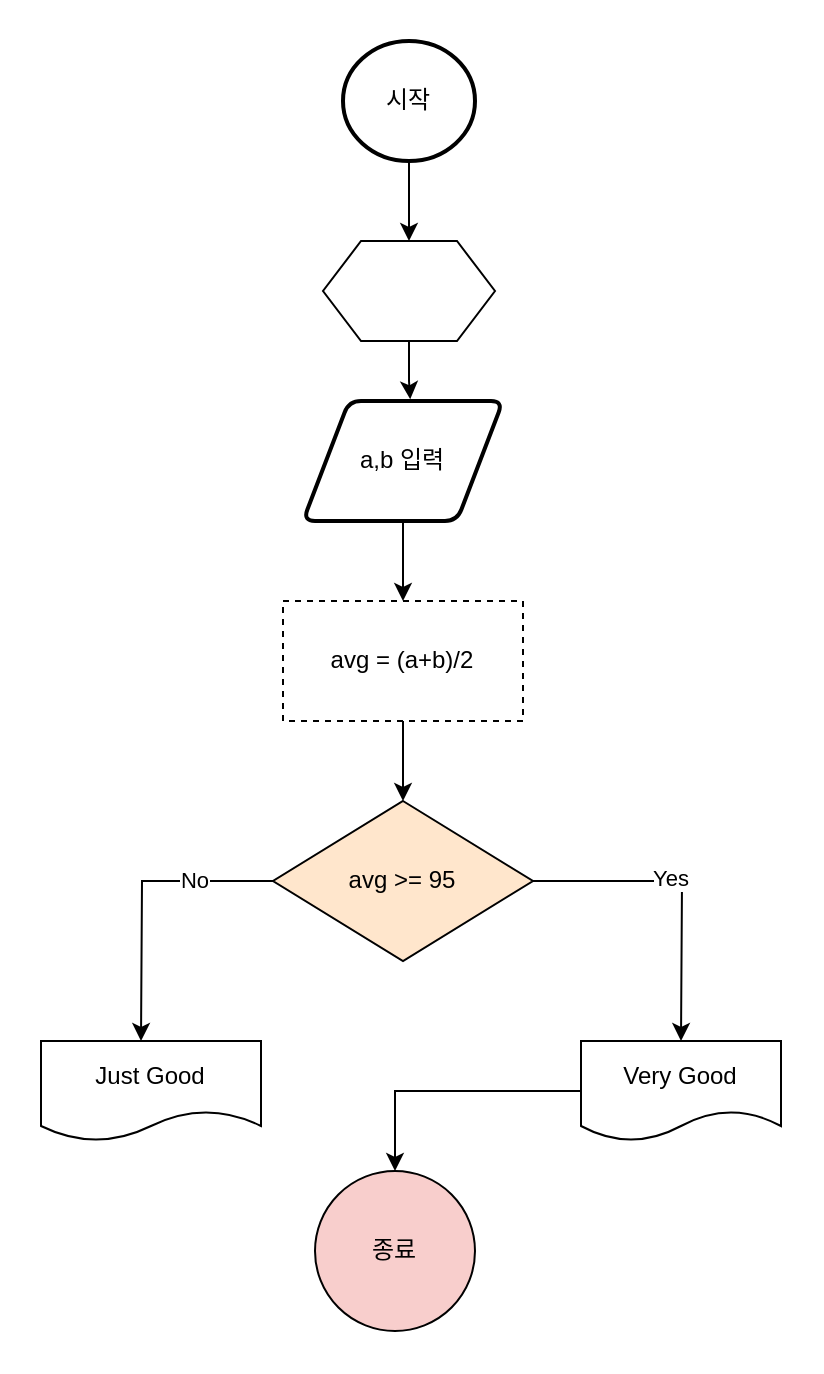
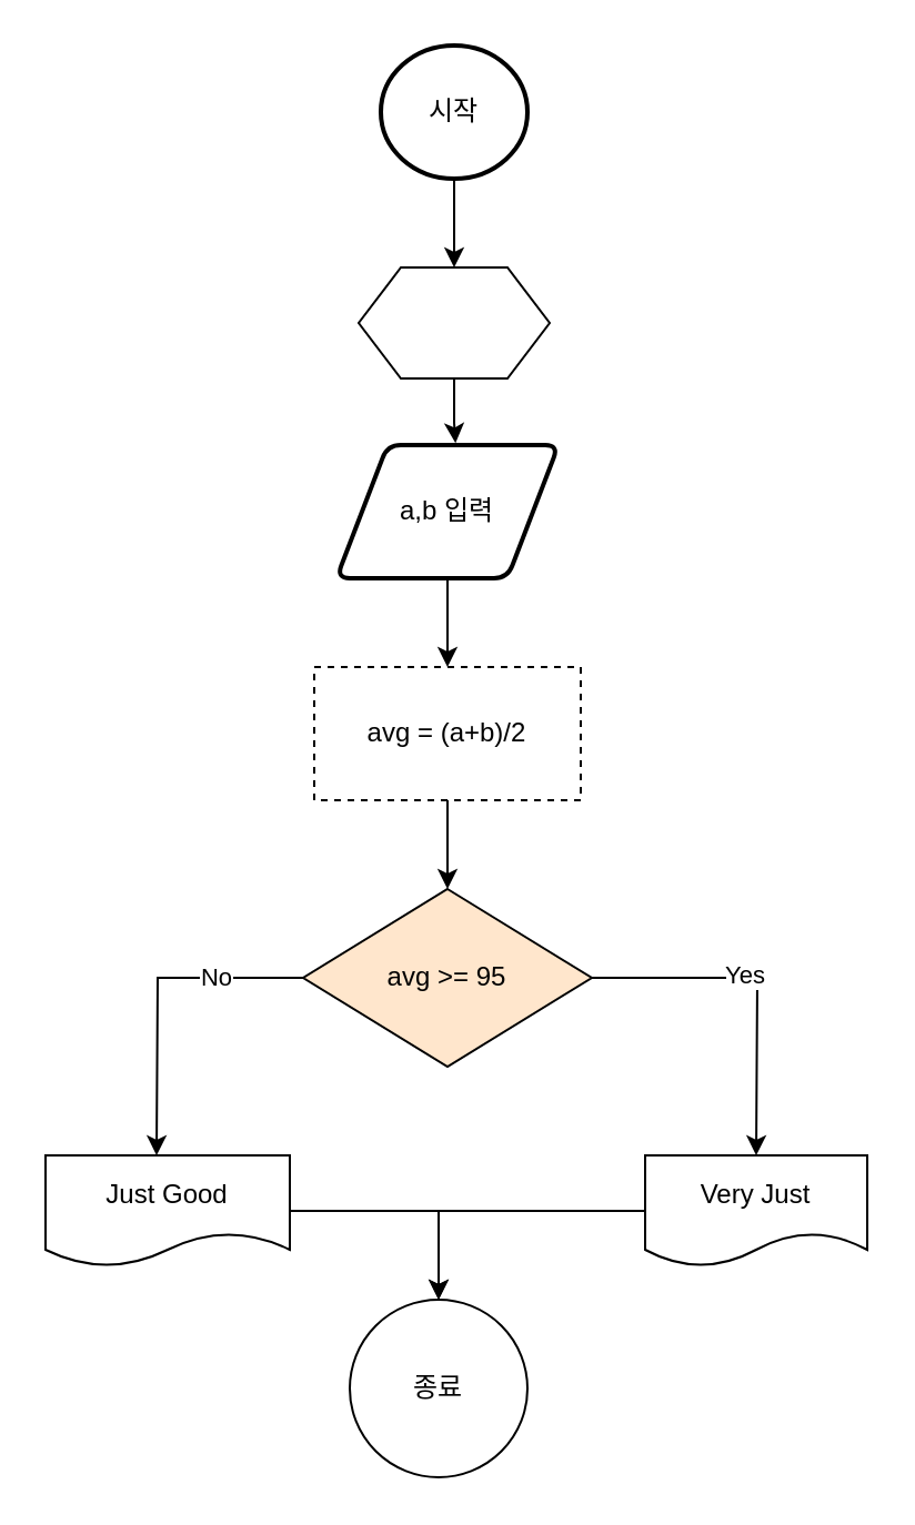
- <mxCell id="16" value="Very Good" style="shape=document;whiteSpace=wrap;html=1;boundedLbl=1;" vertex="1" parent="1"><mxGeometry x="290" y="520" width="100" height="50" as="geometry" /></mxCell>
+ <mxCell id="16" value="Very Just" style="shape=document;whiteSpace=wrap;html=1;boundedLbl=1;" vertex="1" parent="1"><mxGeometry x="290" y="520" width="100" height="50" as="geometry" /></mxCell>
+ <mxCell id="17" style="edgeStyle=orthogonalEdgeStyle;rounded=0;orthogonalLoop=1;jettySize=auto;html=1;entryX=0.5;entryY=0;entryDx=0;entryDy=0;" edge="1" parent="1" source="18" target="19"><mxGeometry relative="1" as="geometry" /></mxCell>
- <mxCell id="19" value="종료" style="ellipse;whiteSpace=wrap;html=1;aspect=fixed;fillColor=#f8cecc;" vertex="1" parent="1"><mxGeometry x="157" y="585" width="80" height="80" as="geometry" /></mxCell>
+ <mxCell id="19" value="종료" style="ellipse;whiteSpace=wrap;html=1;aspect=fixed;" vertex="1" parent="1"><mxGeometry x="157" y="585" width="80" height="80" as="geometry" /></mxCell>
